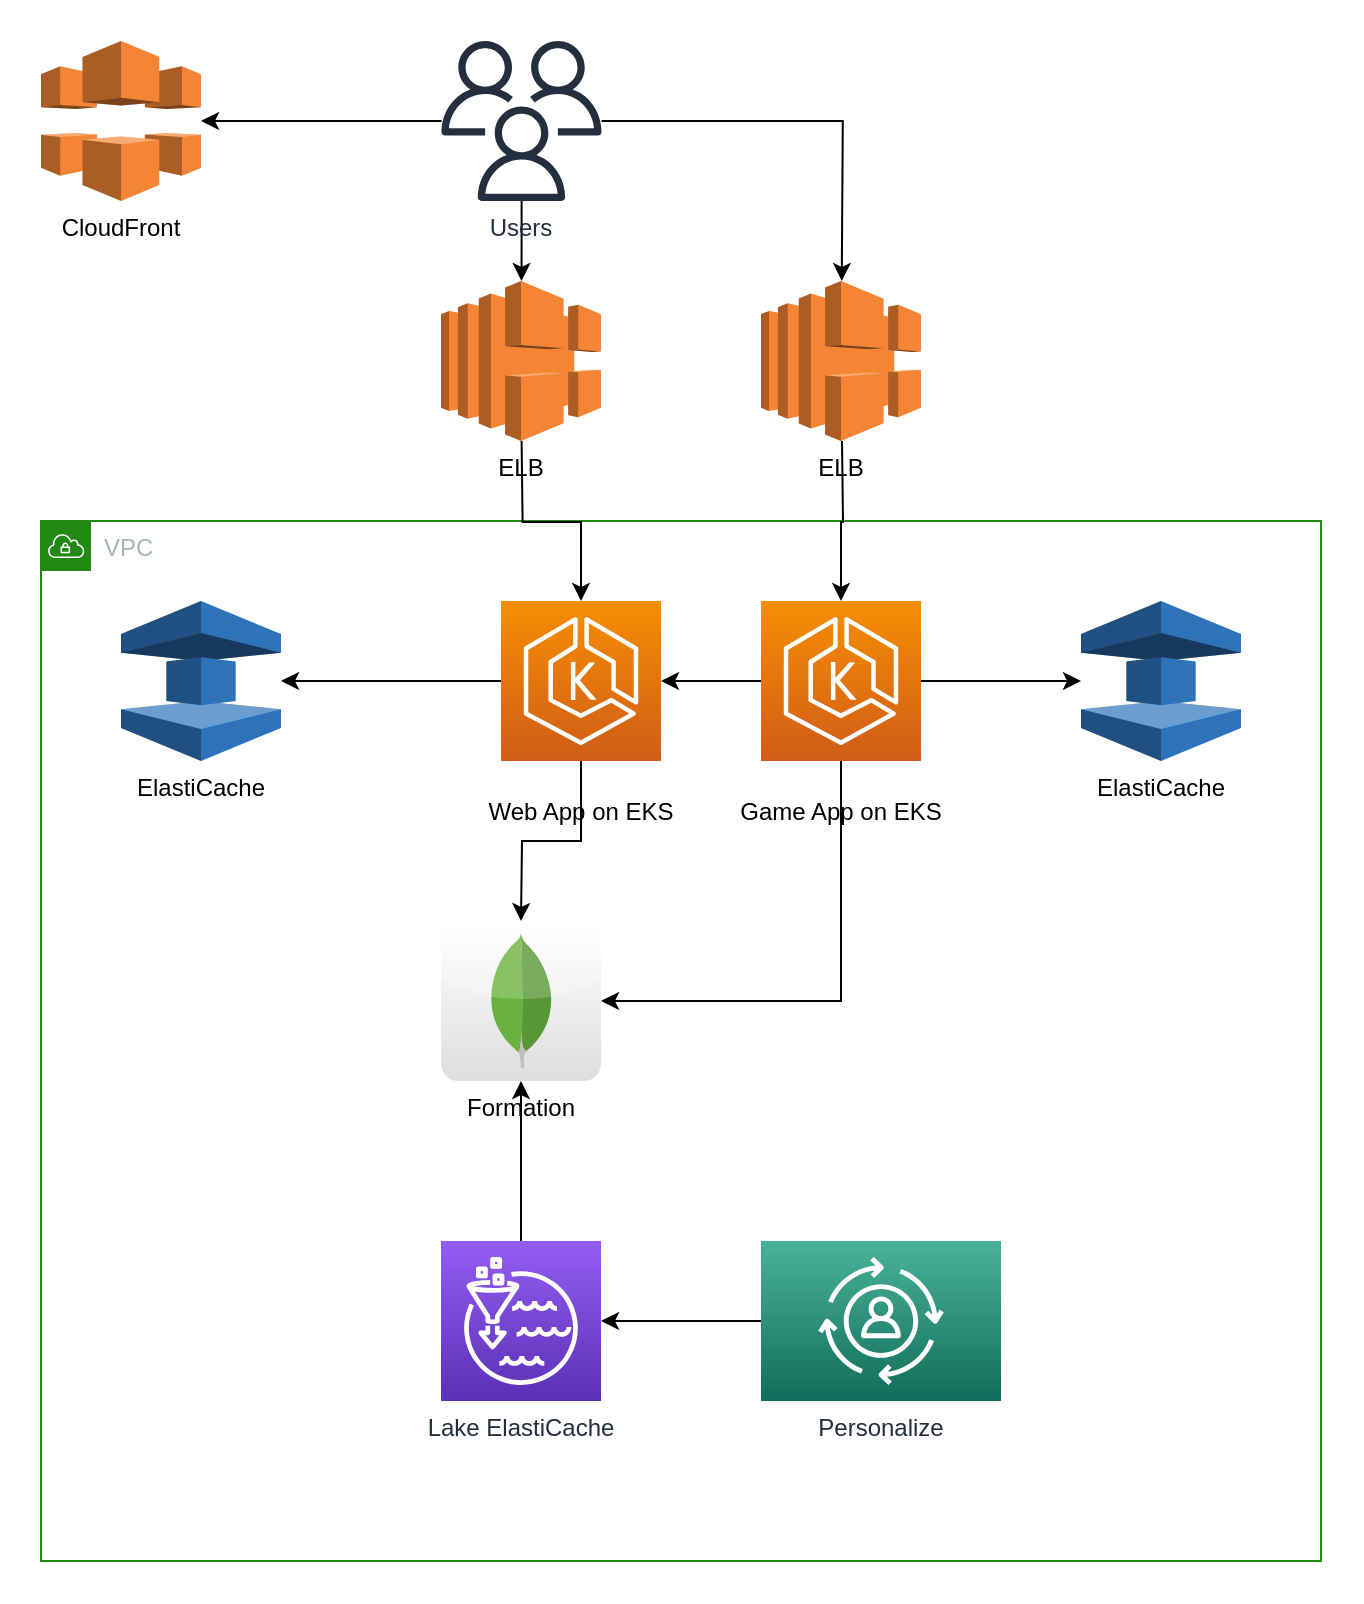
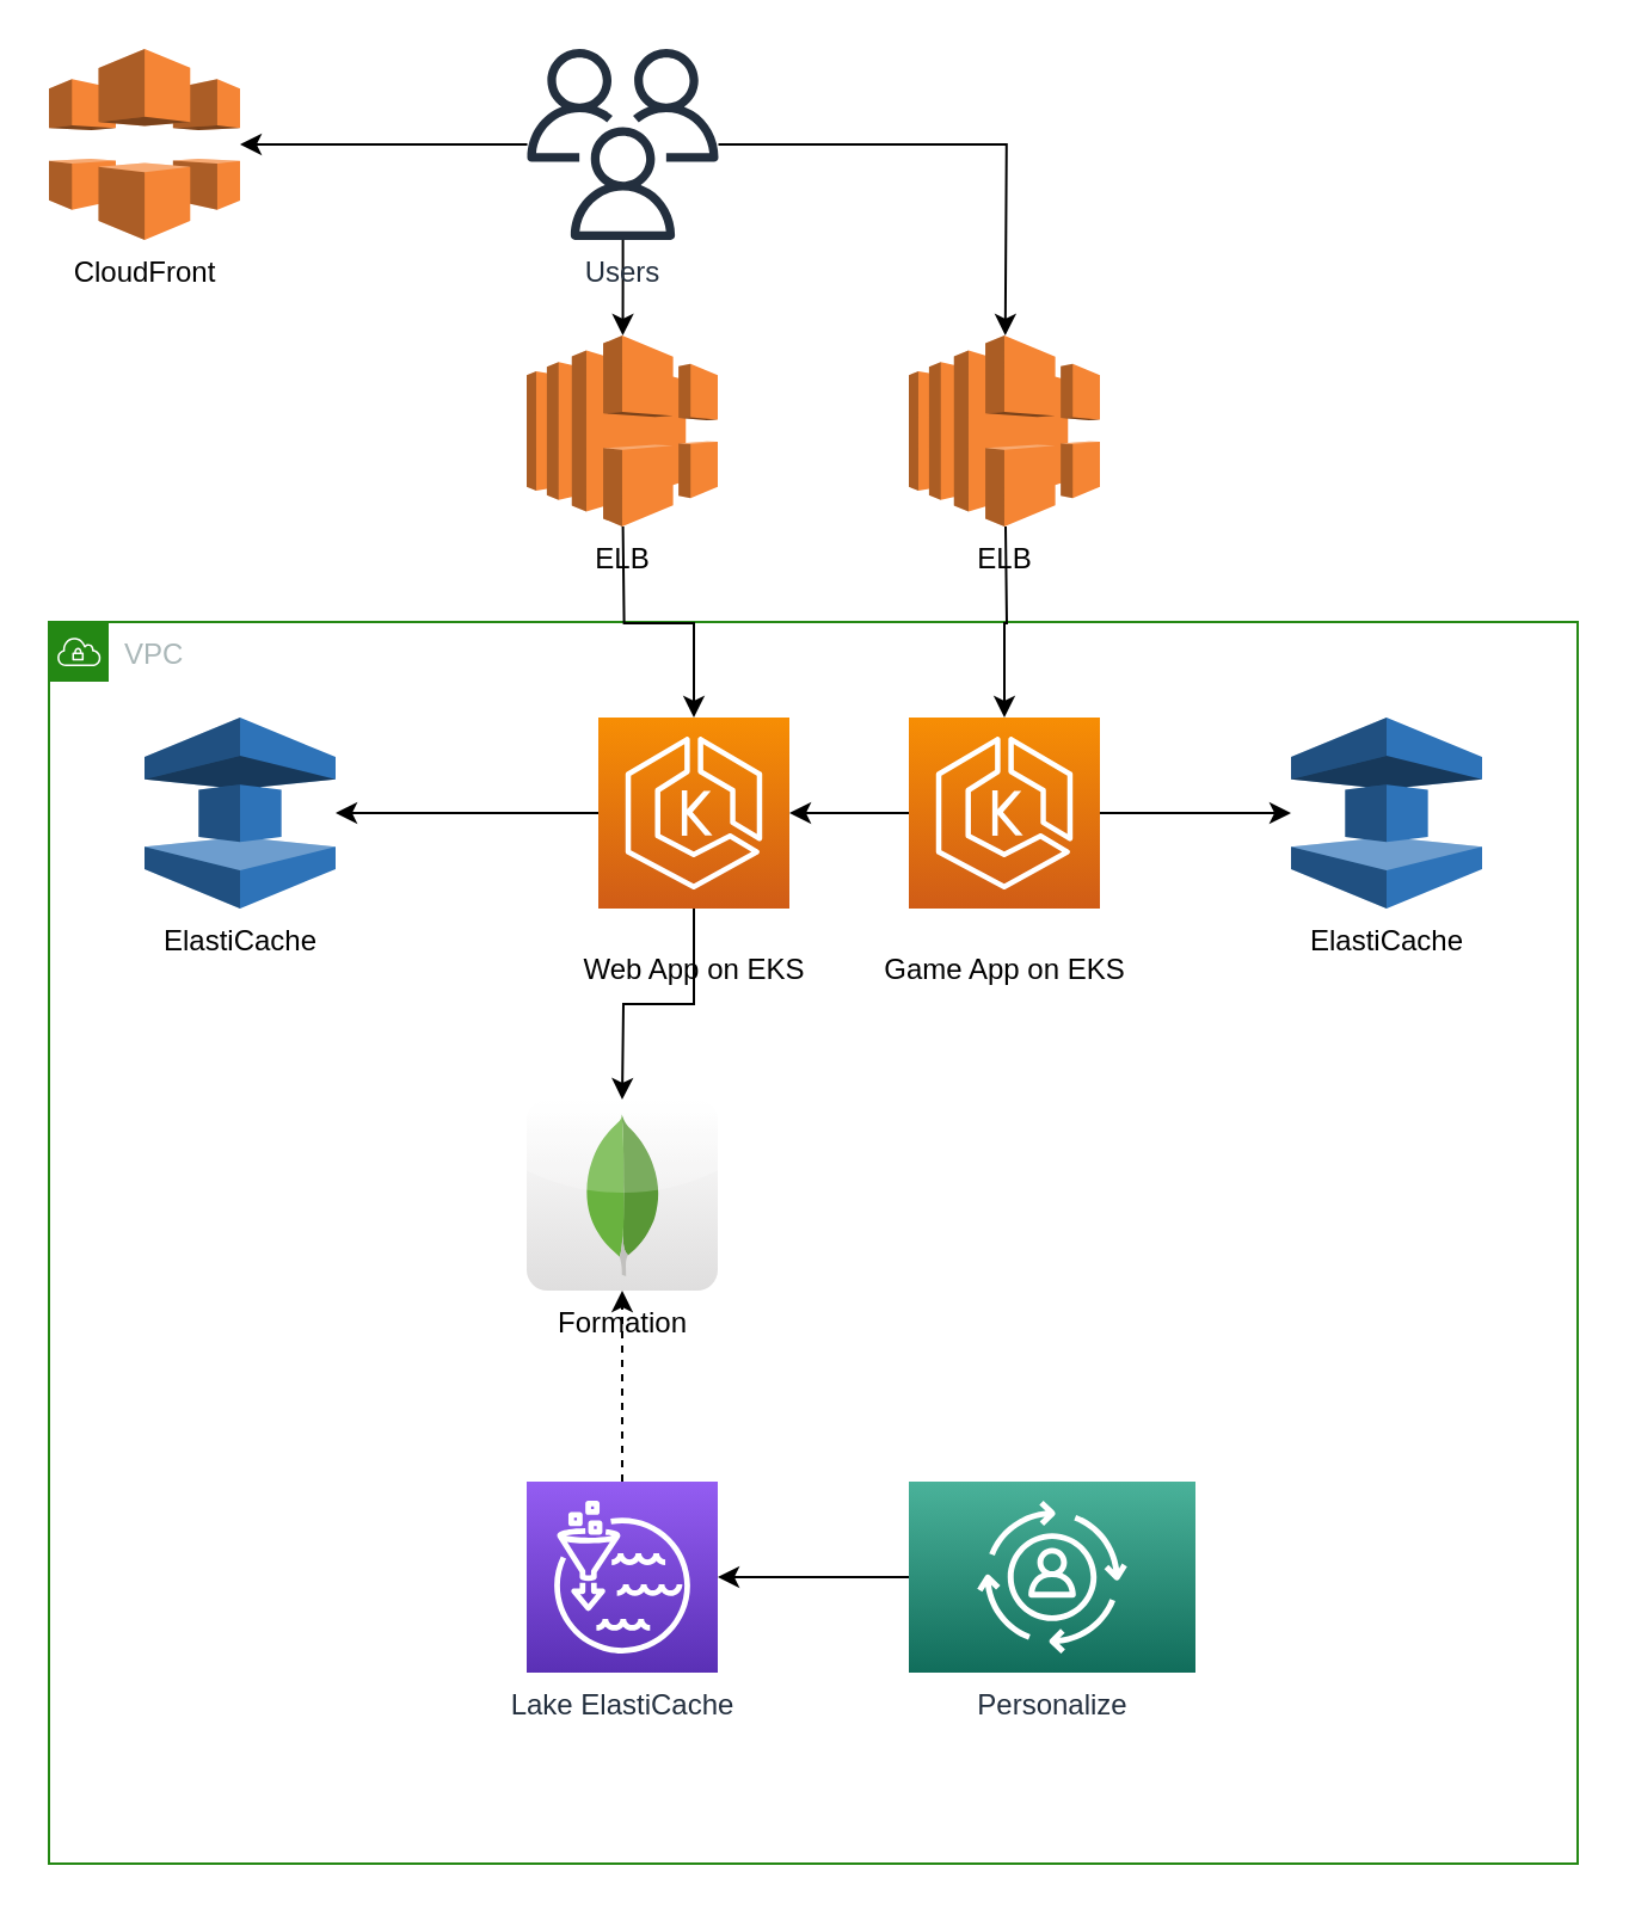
- <mxCell id="15" style="edgeStyle=orthogonalEdgeStyle;rounded=0;orthogonalLoop=1;jettySize=auto;html=1;" edge="1" parent="1" source="16" target="25"><mxGeometry relative="1" as="geometry"><Array as="points"><mxPoint x="420" y="500" /></Array></mxGeometry></mxCell>
- <mxCell id="23" style="edgeStyle=orthogonalEdgeStyle;rounded=0;orthogonalLoop=1;jettySize=auto;html=1;" edge="1" parent="1" source="24" target="25"><mxGeometry relative="1" as="geometry" /></mxCell>
+ <mxCell id="23" style="edgeStyle=orthogonalEdgeStyle;rounded=0;orthogonalLoop=1;jettySize=auto;html=1;dashed=1;" edge="1" parent="1" source="24" target="25"><mxGeometry relative="1" as="geometry" /></mxCell>
